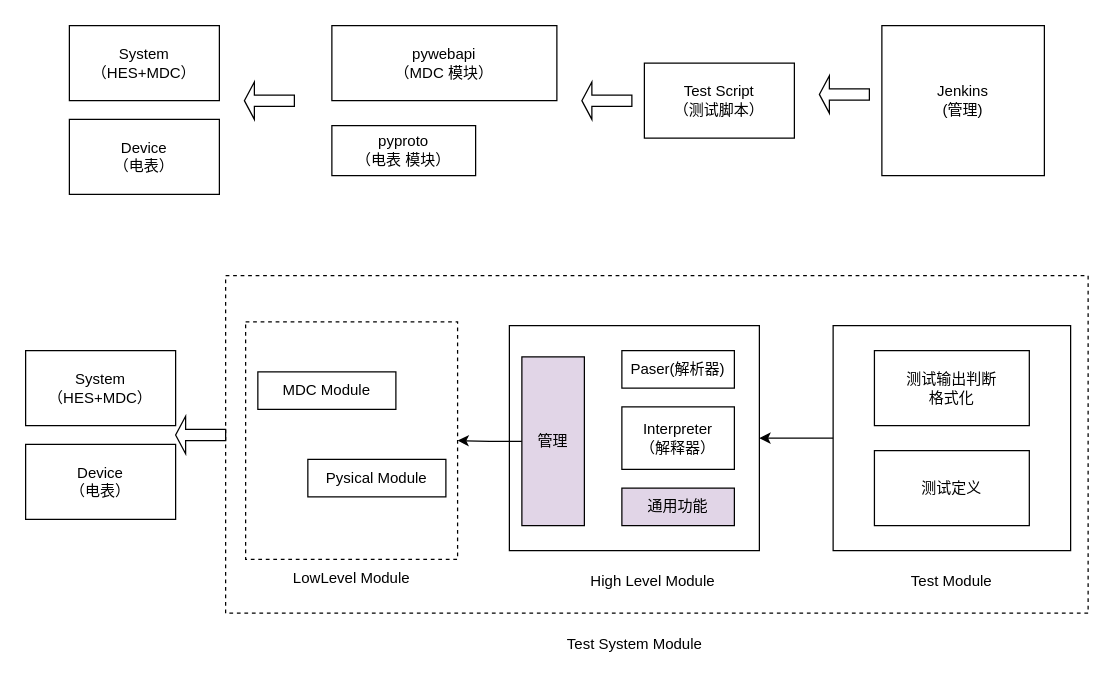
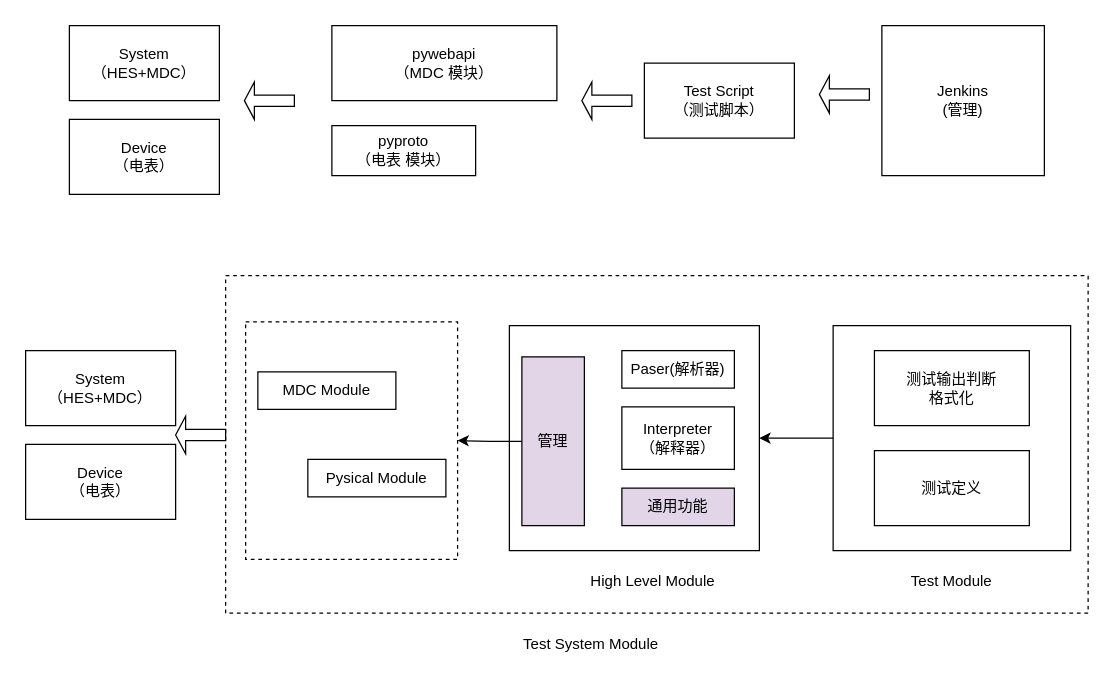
- <mxCell id="29" value="LowLevel Module" style="text;html=1;align=center;verticalAlign=middle;whiteSpace=wrap;rounded=0;" vertex="1" parent="26"><mxGeometry x="36.738" y="190" width="96.087" height="30" as="geometry" /></mxCell>
- <mxCell id="37" value="Test System Module" style="text;html=1;align=center;verticalAlign=middle;whiteSpace=wrap;rounded=0;" vertex="1" parent="1"><mxGeometry x="404.5" y="500" width="205" height="30" as="geometry" /></mxCell>
+ <mxCell id="37" value="Test System Module" style="text;html=1;align=center;verticalAlign=middle;whiteSpace=wrap;rounded=0;" vertex="1" parent="1"><mxGeometry x="369.5" y="500" width="205" height="30" as="geometry" /></mxCell>
